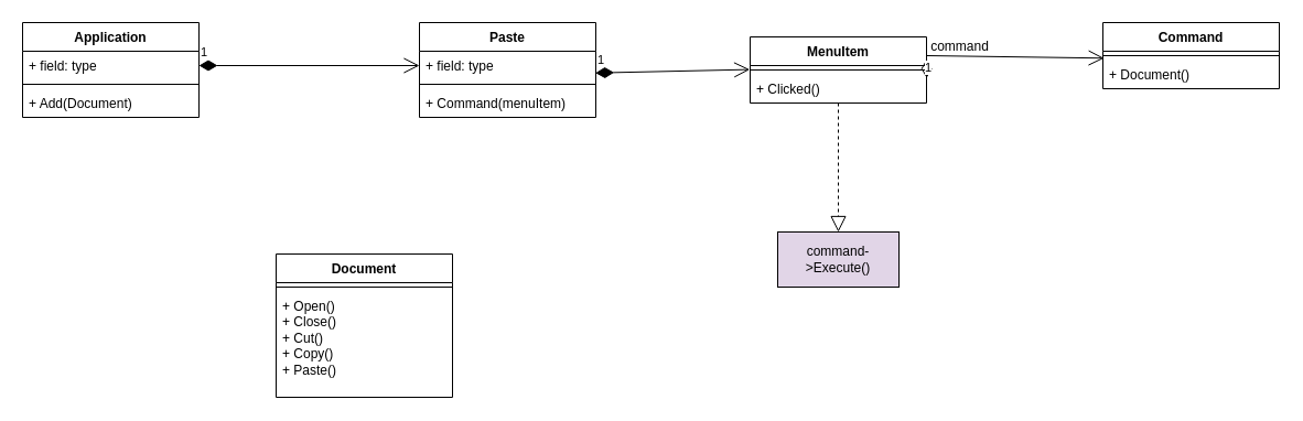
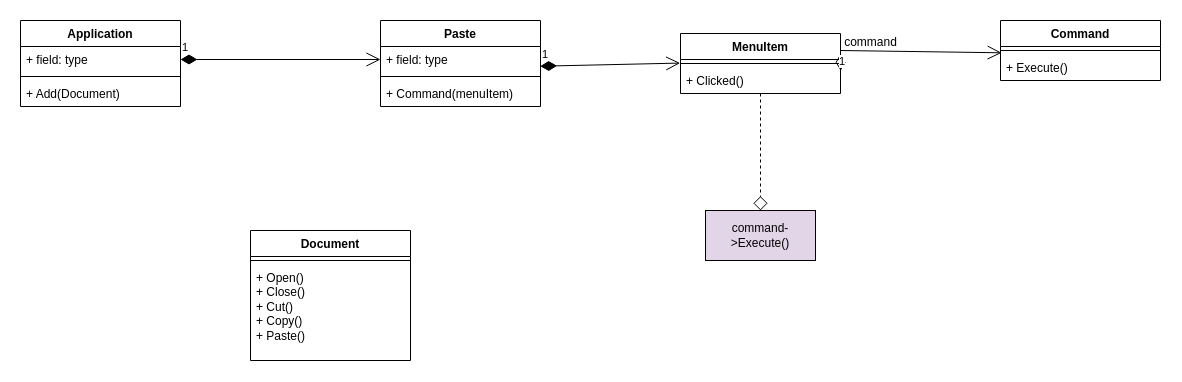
- <mxCell id="15" value="+ Document()" style="text;strokeColor=none;fillColor=none;align=left;verticalAlign=top;spacingLeft=4;spacingRight=4;overflow=hidden;rotatable=0;points=[[0,0.5],[1,0.5]];portConstraint=eastwest;whiteSpace=wrap;html=1;" vertex="1" parent="13"><mxGeometry y="34" width="160" height="26" as="geometry" /></mxCell>
+ <mxCell id="15" value="+ Execute()" style="text;strokeColor=none;fillColor=none;align=left;verticalAlign=top;spacingLeft=4;spacingRight=4;overflow=hidden;rotatable=0;points=[[0,0.5],[1,0.5]];portConstraint=eastwest;whiteSpace=wrap;html=1;" vertex="1" parent="13"><mxGeometry y="34" width="160" height="26" as="geometry" /></mxCell>
- <mxCell id="17" value="" style="endArrow=block;dashed=1;endFill=0;endSize=12;html=1;rounded=0;" edge="1" parent="1" source="12" target="18"><mxGeometry width="160" relative="1" as="geometry"><mxPoint x="850" y="270" as="sourcePoint" /><mxPoint x="800" y="230" as="targetPoint" /></mxGeometry></mxCell>
+ <mxCell id="17" value="" style="endArrow=diamond;dashed=1;endFill=0;endSize=12;html=1;rounded=0;" edge="1" parent="1" source="12" target="18"><mxGeometry width="160" relative="1" as="geometry"><mxPoint x="850" y="270" as="sourcePoint" /><mxPoint x="800" y="230" as="targetPoint" /></mxGeometry></mxCell>
